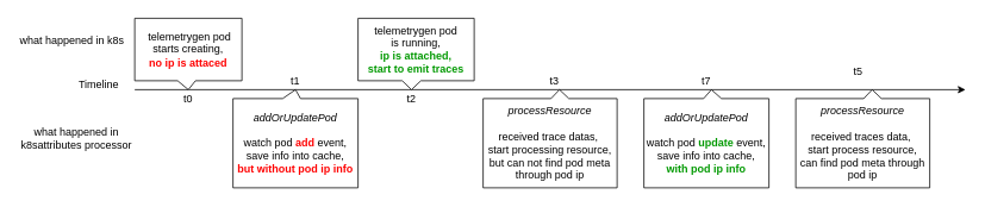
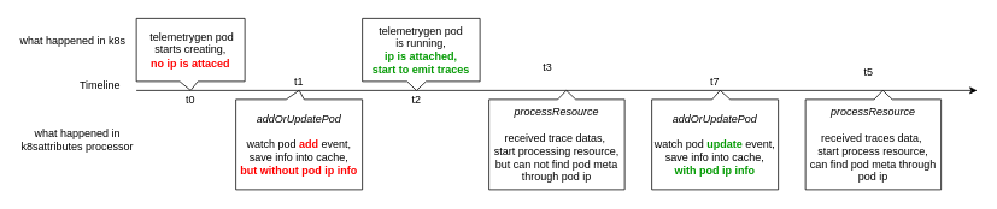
- <mxCell id="13" value="t3" style="text;html=1;strokeColor=none;fillColor=none;align=center;verticalAlign=middle;whiteSpace=wrap;rounded=0;" vertex="1" parent="1"><mxGeometry x="590" y="80" width="60" height="20" as="geometry" /></mxCell>
+ <mxCell id="13" value="t3" style="text;html=1;strokeColor=none;fillColor=none;align=center;verticalAlign=middle;whiteSpace=wrap;rounded=0;" vertex="1" parent="1"><mxGeometry x="575" y="65" width="60" height="20" as="geometry" /></mxCell>
